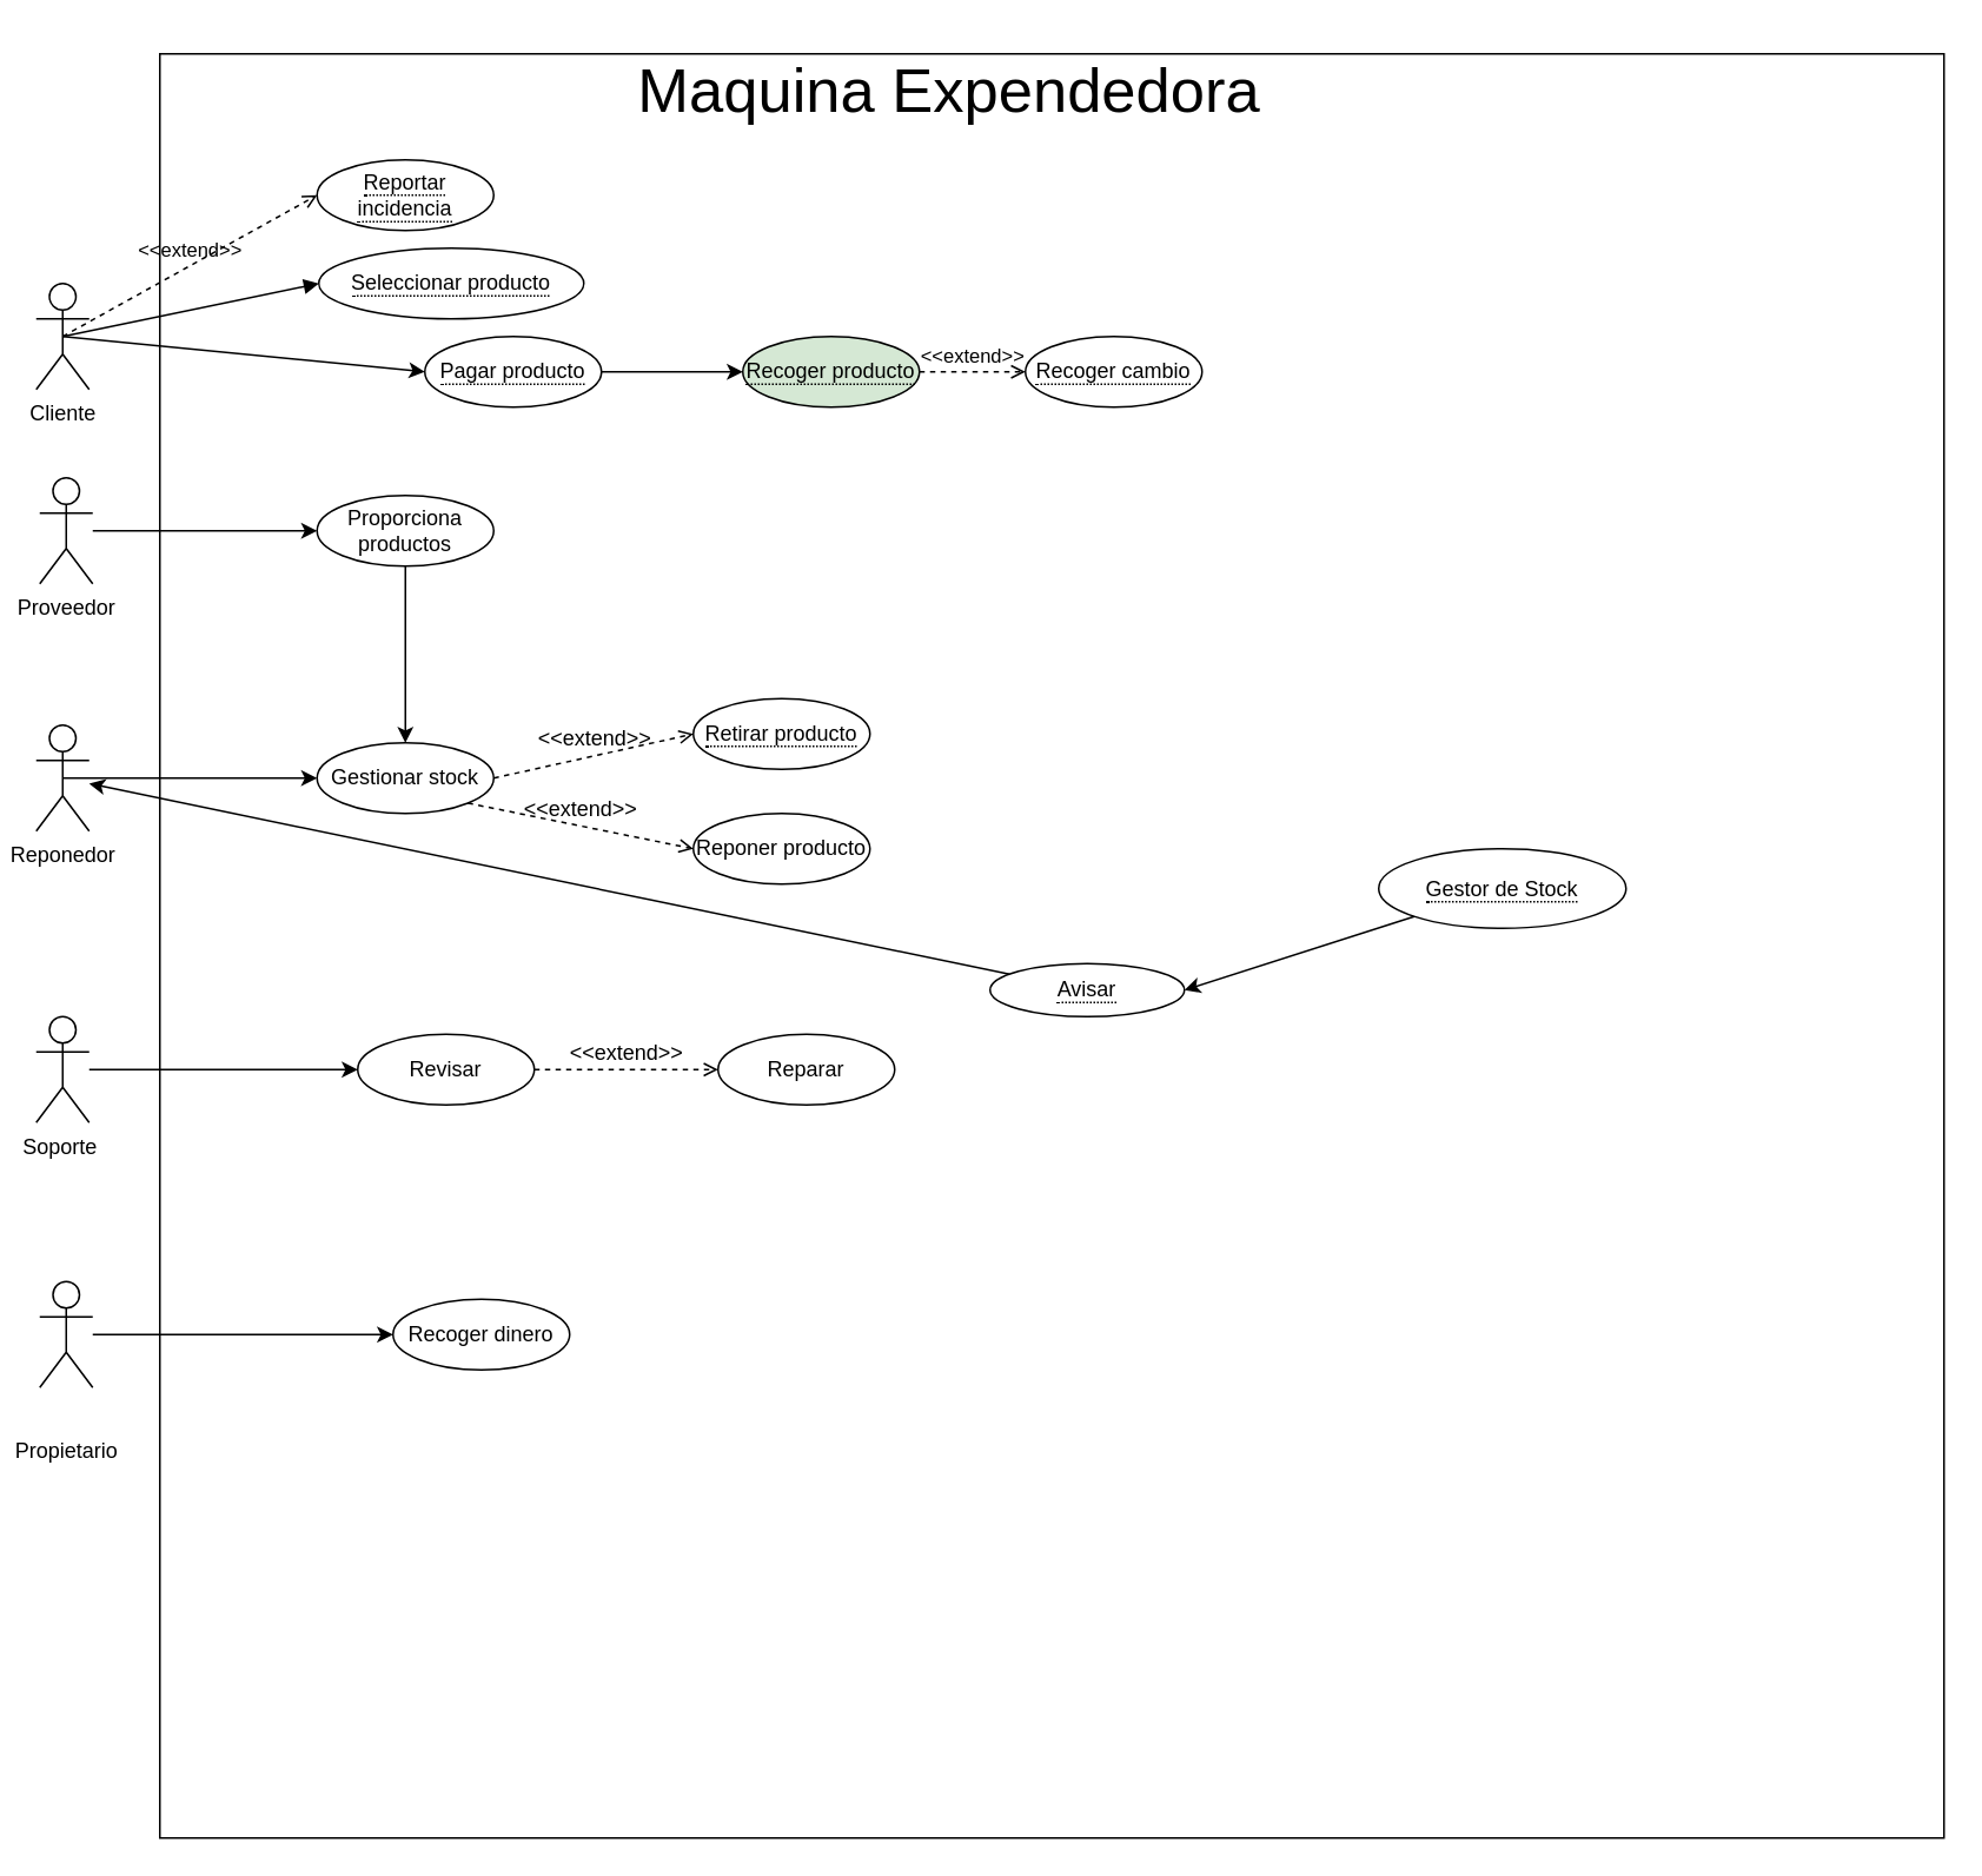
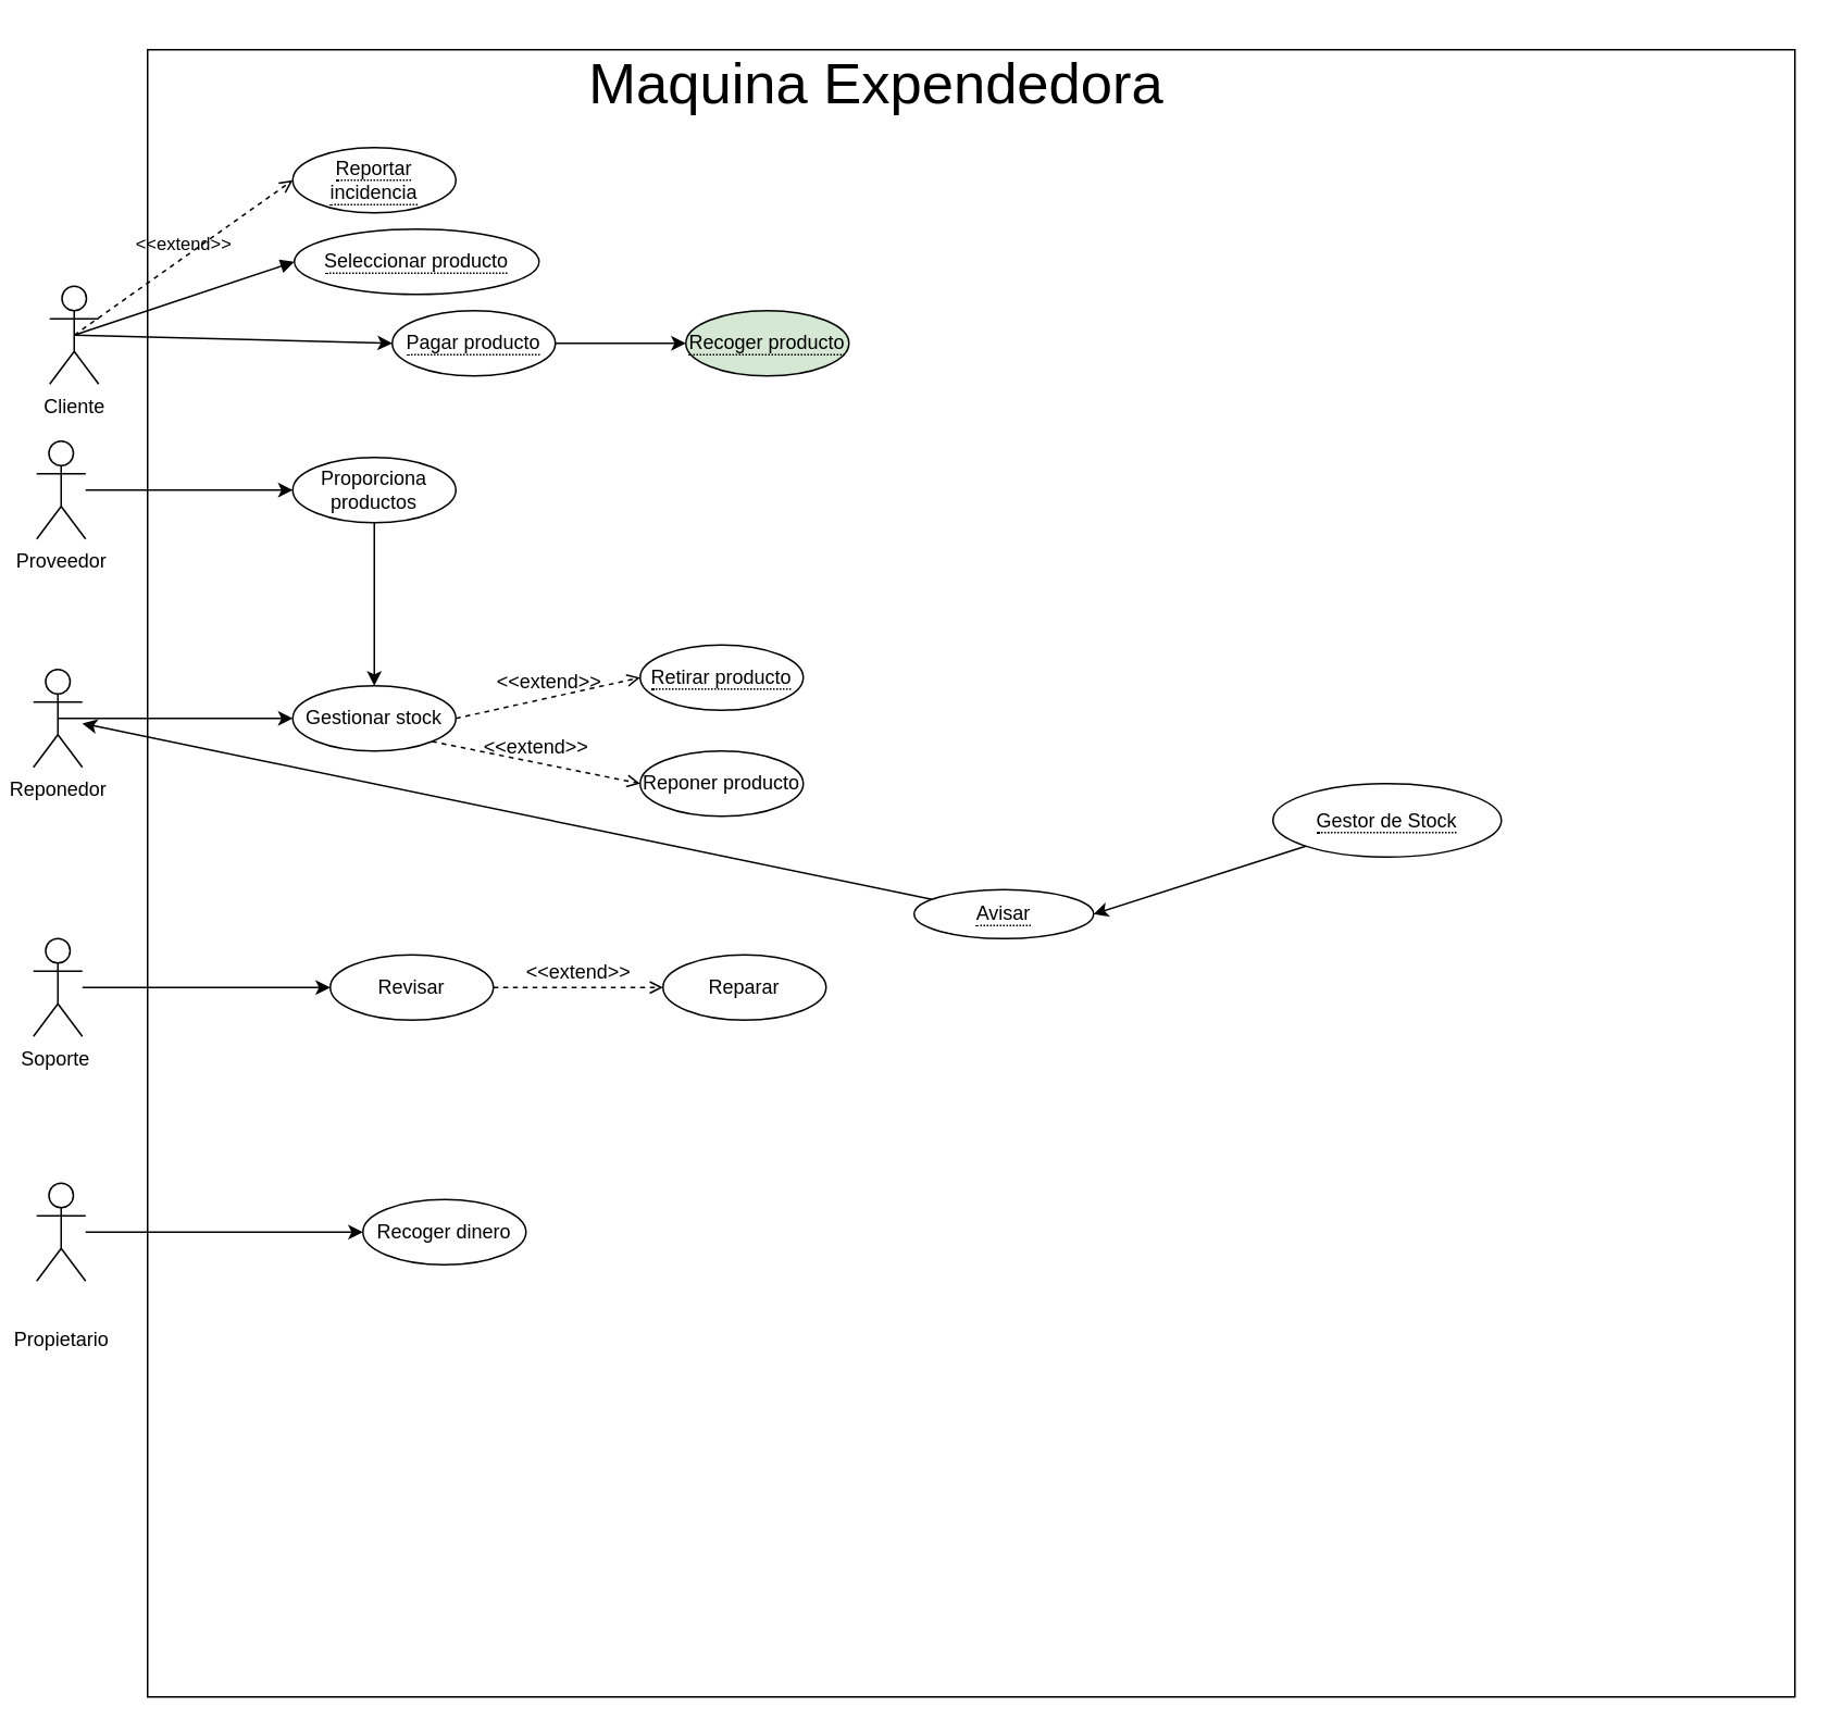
- <mxCell id="3" value="Cliente" style="shape=umlActor;verticalLabelPosition=bottom;verticalAlign=top;html=1;outlineConnect=0;" parent="1" vertex="1"><mxGeometry x="20" y="160" width="30" height="60" as="geometry" /></mxCell>
+ <mxCell id="3" value="Cliente" style="shape=umlActor;verticalLabelPosition=bottom;verticalAlign=top;html=1;outlineConnect=0;" parent="1" vertex="1"><mxGeometry x="30" y="175" width="30" height="60" as="geometry" /></mxCell>
- <mxCell id="12" value="&amp;lt;&amp;lt;extend&amp;gt;&amp;gt;" style="html=1;verticalAlign=bottom;labelBackgroundColor=none;endArrow=open;endFill=0;dashed=1;exitX=1;exitY=0.5;exitDx=0;exitDy=0;entryX=0;entryY=0.5;entryDx=0;entryDy=0;" parent="1" source="10" target="31" edge="1"><mxGeometry width="160" relative="1" as="geometry"><mxPoint x="230" y="370" as="sourcePoint" /><mxPoint x="867" y="250" as="targetPoint" /></mxGeometry></mxCell>
- <mxCell id="31" value="&lt;span style=&quot;border-bottom: 1px dotted&quot;&gt;Recoger cambio&lt;/span&gt;" style="ellipse;whiteSpace=wrap;html=1;align=center;" parent="1" vertex="1"><mxGeometry x="580" y="190" width="100" height="40" as="geometry" /></mxCell>
